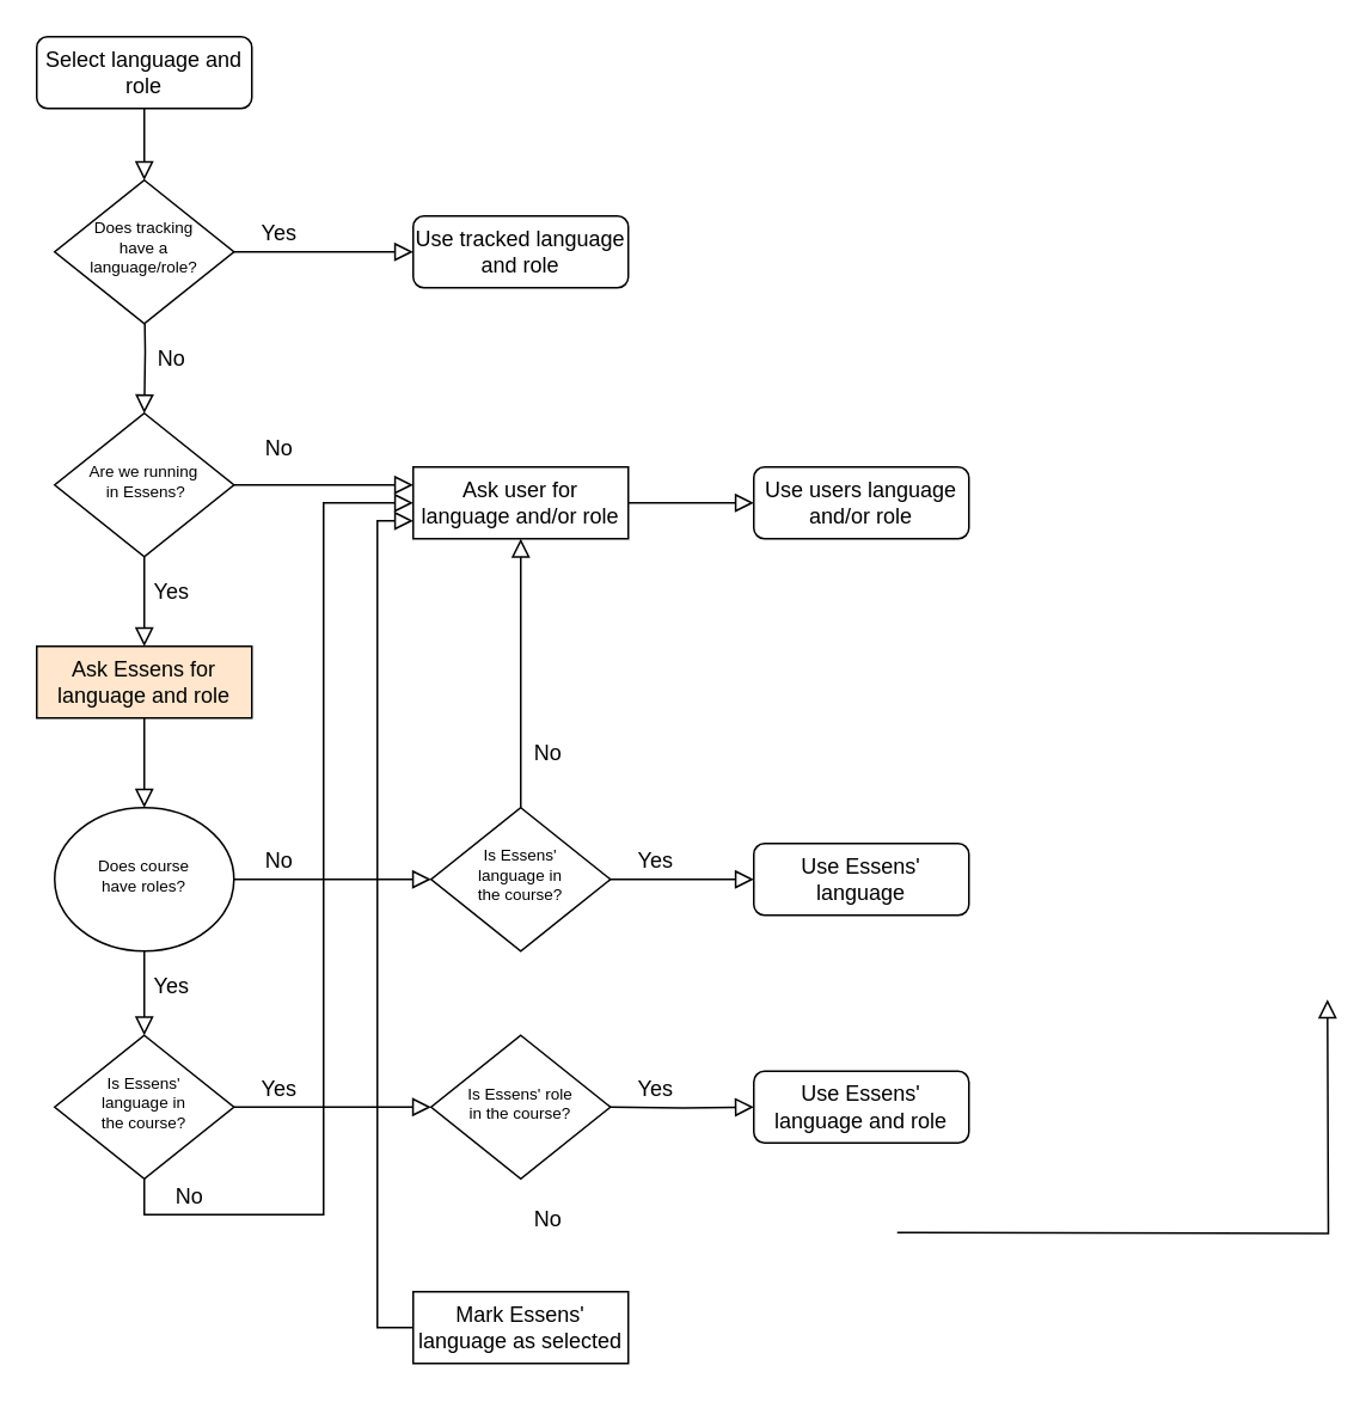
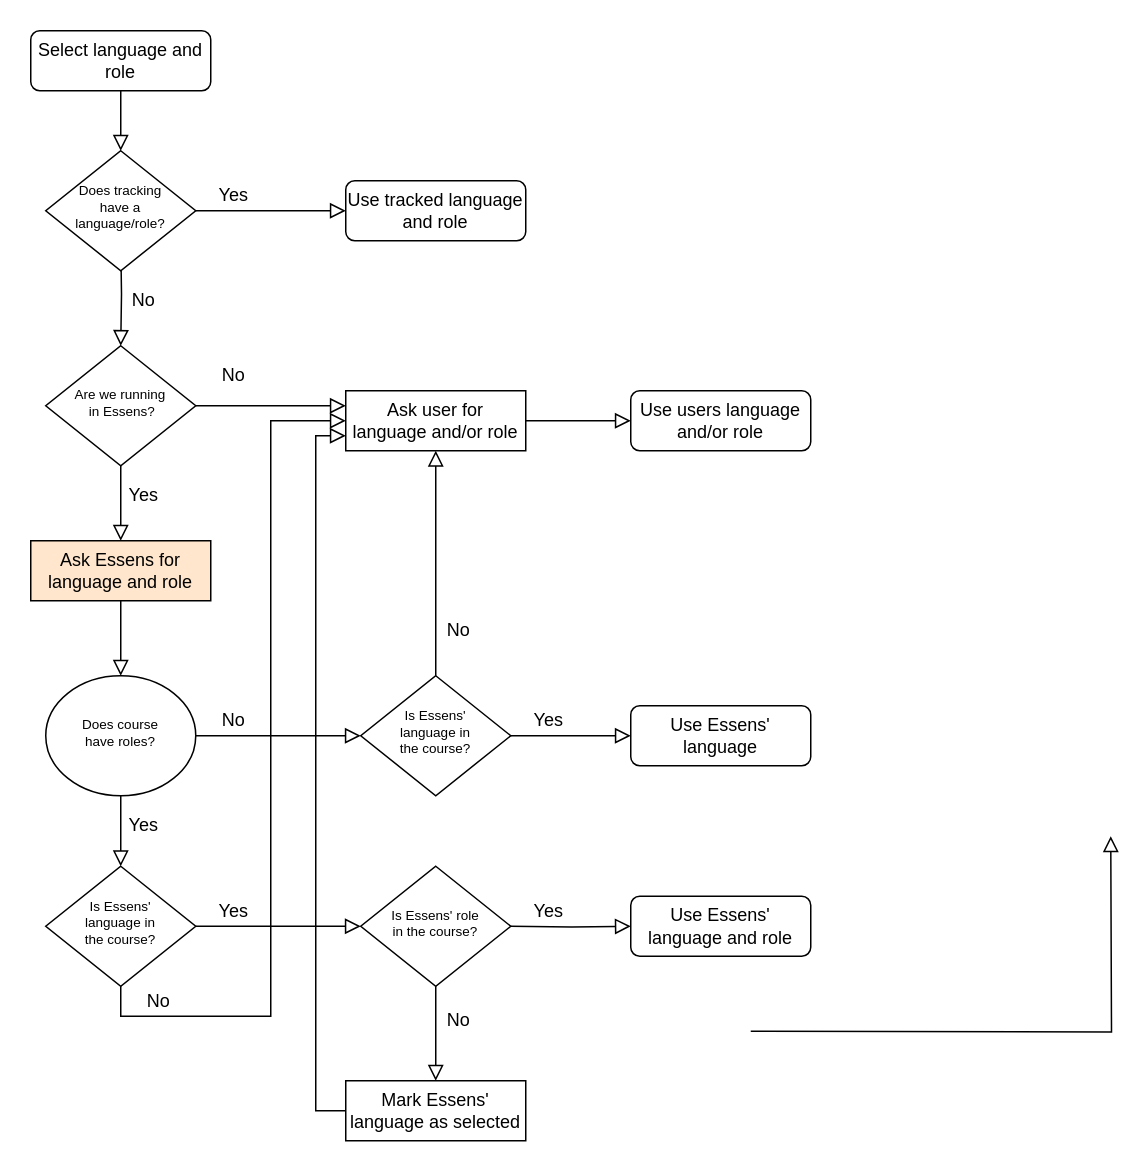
+ <mxCell id="35" value="" style="edgeStyle=orthogonalEdgeStyle;rounded=0;orthogonalLoop=1;jettySize=auto;html=1;shadow=0;labelBackgroundColor=none;endArrow=block;endFill=0;endSize=8;strokeWidth=1;entryX=0.5;entryY=0;entryDx=0;entryDy=0;" edge="1" parent="1" source="36" target="42"><mxGeometry relative="1" as="geometry"><mxPoint x="290" y="747" as="targetPoint" /></mxGeometry></mxCell>
